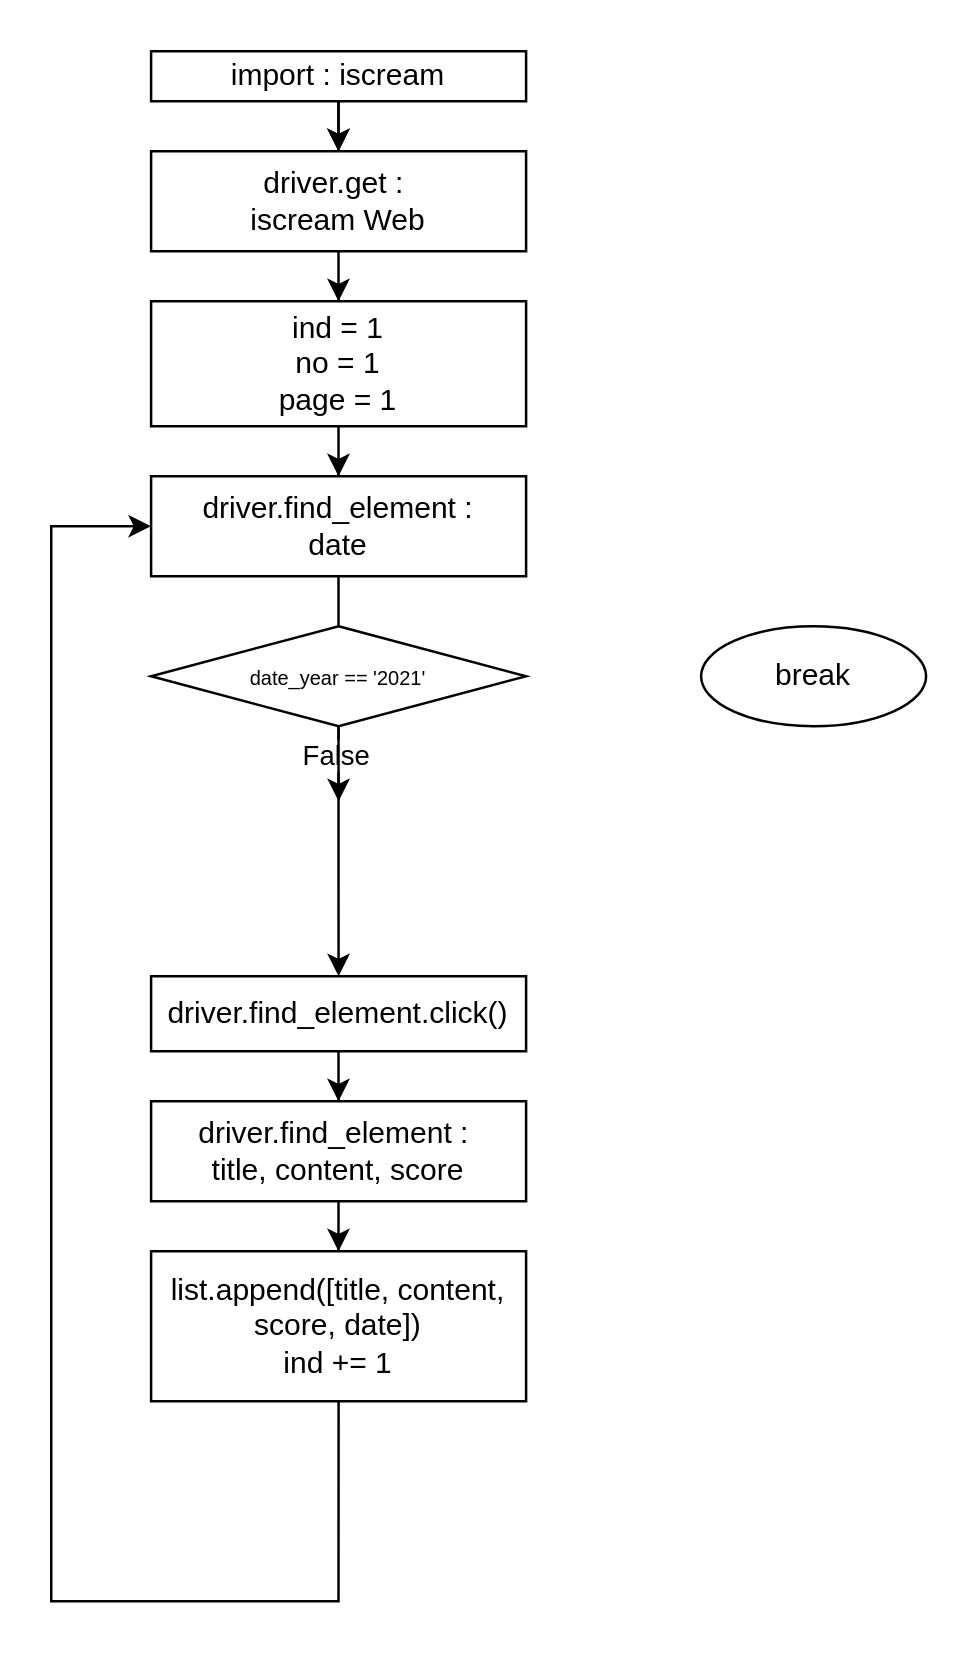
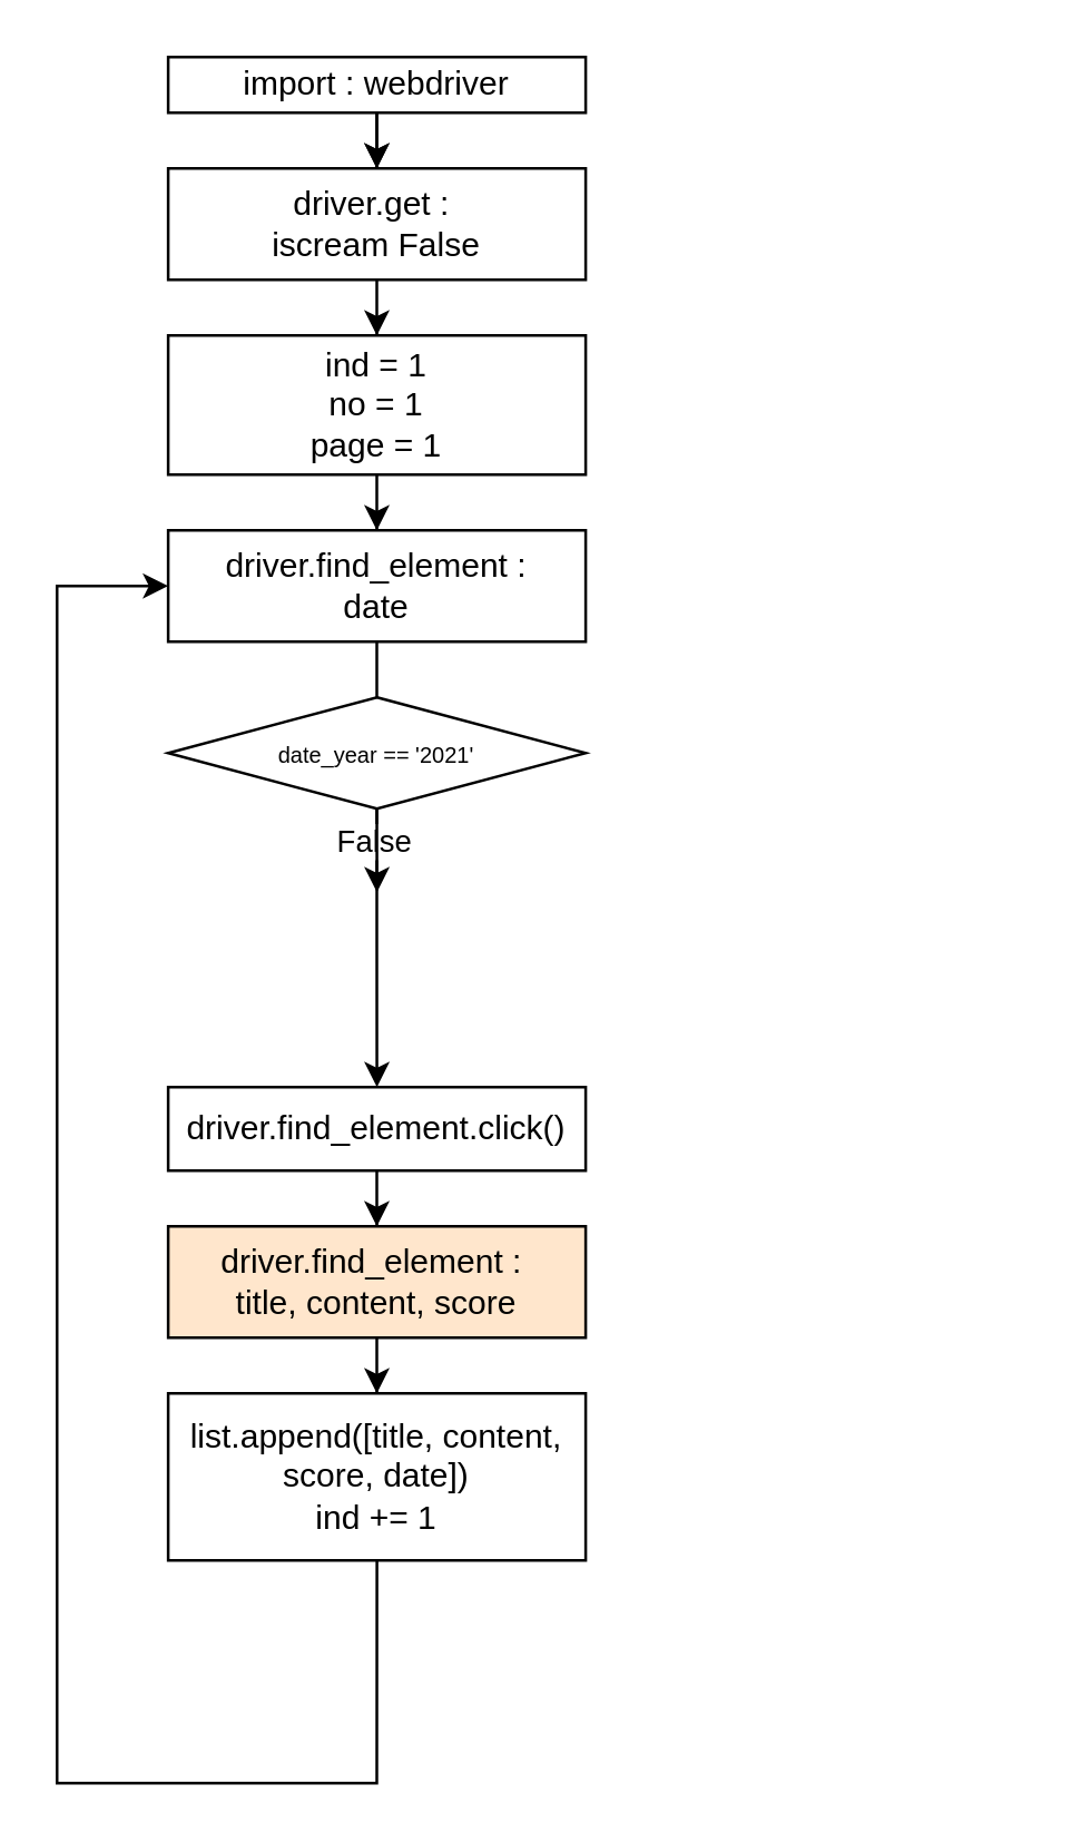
- <mxCell id="4" value="import : iscream" style="rounded=0;whiteSpace=wrap;html=1;" parent="1" vertex="1"><mxGeometry x="59.94" y="20" width="150" height="20" as="geometry" /></mxCell>
+ <mxCell id="4" value="import : webdriver" style="rounded=0;whiteSpace=wrap;html=1;" parent="1" vertex="1"><mxGeometry x="59.94" y="20" width="150" height="20" as="geometry" /></mxCell>
- <mxCell id="6" value="&lt;div&gt;driver.get :&amp;nbsp;&lt;/div&gt;&lt;div&gt;iscream&amp;nbsp;Web&lt;/div&gt;" style="rounded=0;whiteSpace=wrap;html=1;" parent="1" vertex="1"><mxGeometry x="59.94" y="60" width="150" height="40" as="geometry" /></mxCell>
+ <mxCell id="6" value="&lt;div&gt;driver.get :&amp;nbsp;&lt;/div&gt;&lt;div&gt;iscream&amp;nbsp;False&lt;/div&gt;" style="rounded=0;whiteSpace=wrap;html=1;" parent="1" vertex="1"><mxGeometry x="59.94" y="60" width="150" height="40" as="geometry" /></mxCell>
- <mxCell id="16" value="break" style="ellipse;whiteSpace=wrap;html=1;" parent="1" vertex="1"><mxGeometry x="279.94" y="250" width="90" height="40" as="geometry" /></mxCell>
- <mxCell id="13" value="driver.find_element :&amp;nbsp;&lt;br&gt;title, content, score" style="rounded=0;whiteSpace=wrap;html=1;" parent="1" vertex="1"><mxGeometry x="59.94" y="440" width="150" height="40" as="geometry" /></mxCell>
+ <mxCell id="13" value="driver.find_element :&amp;nbsp;&lt;br&gt;title, content, score" style="rounded=0;whiteSpace=wrap;html=1;fillColor=#ffe6cc;" parent="1" vertex="1"><mxGeometry x="59.94" y="440" width="150" height="40" as="geometry" /></mxCell>
